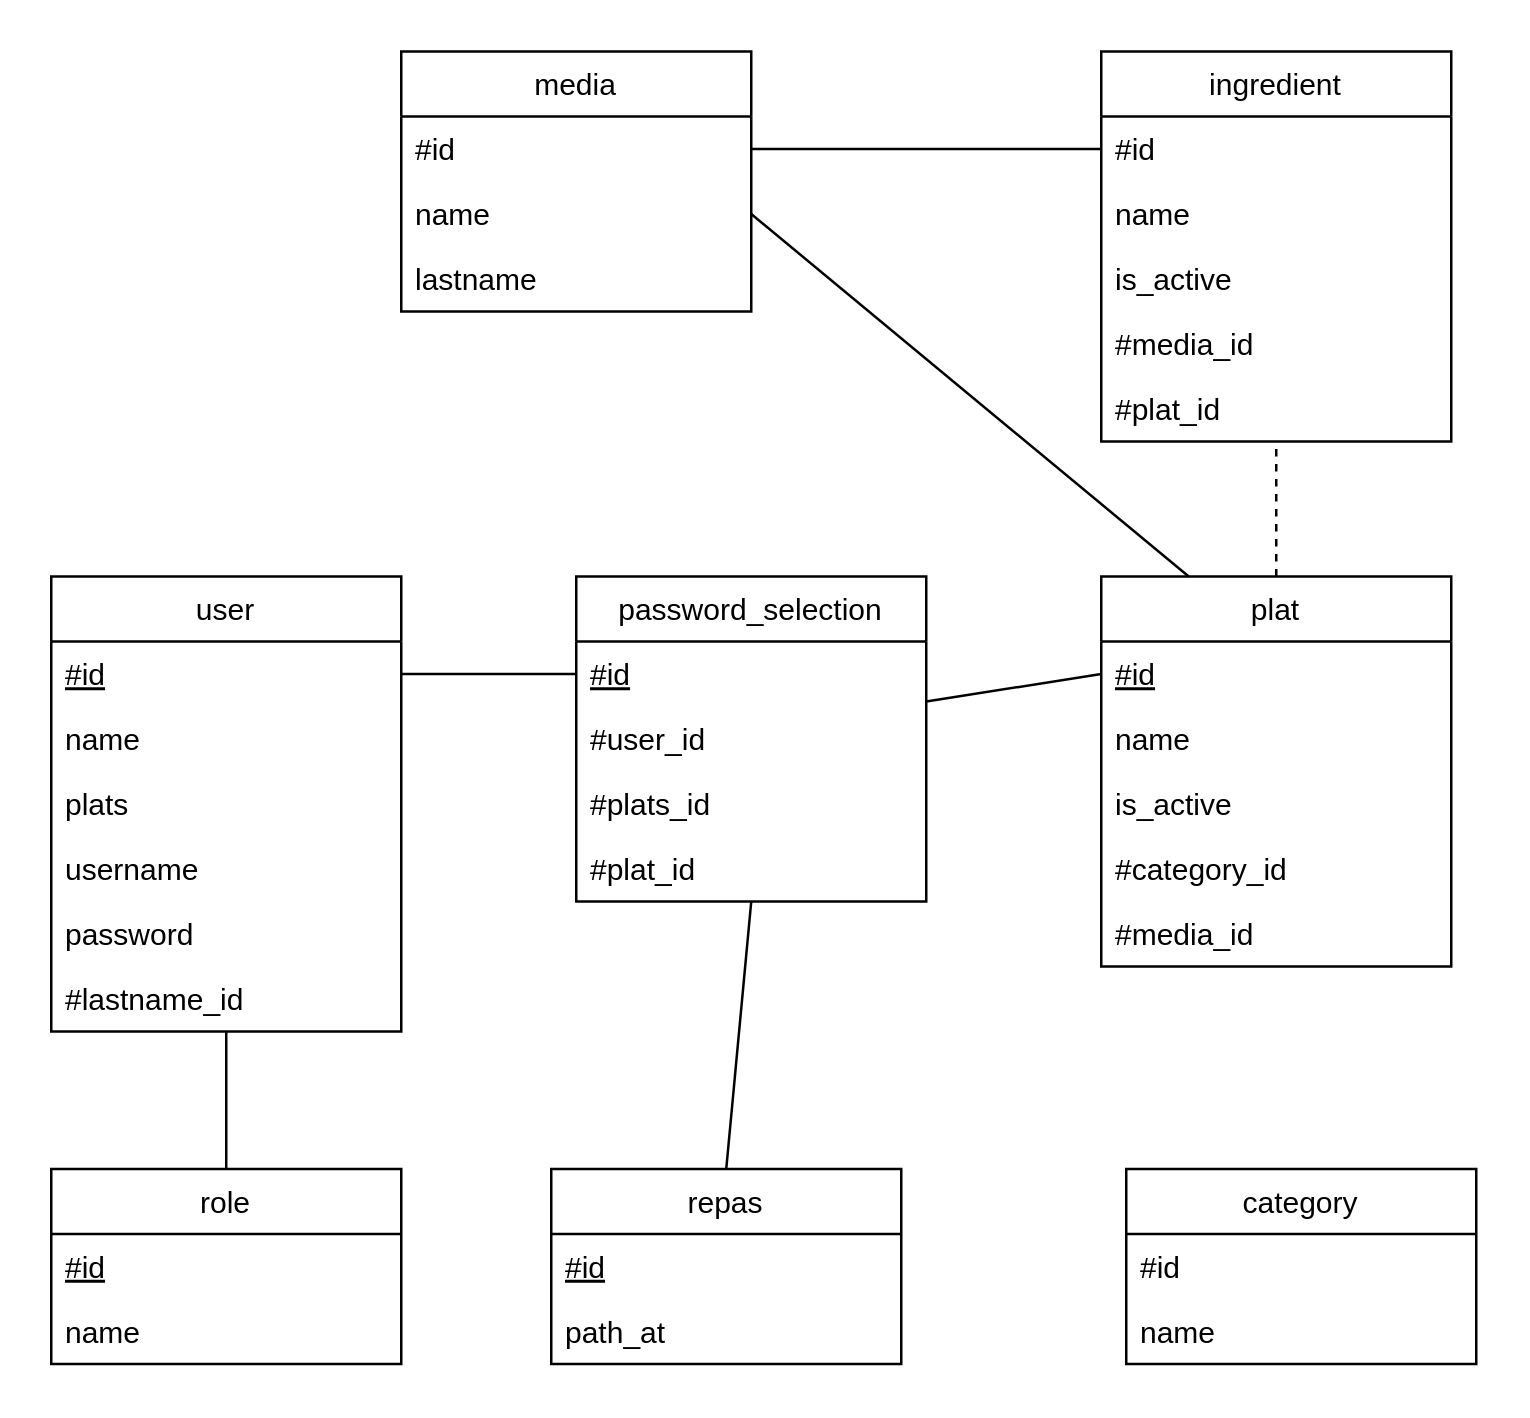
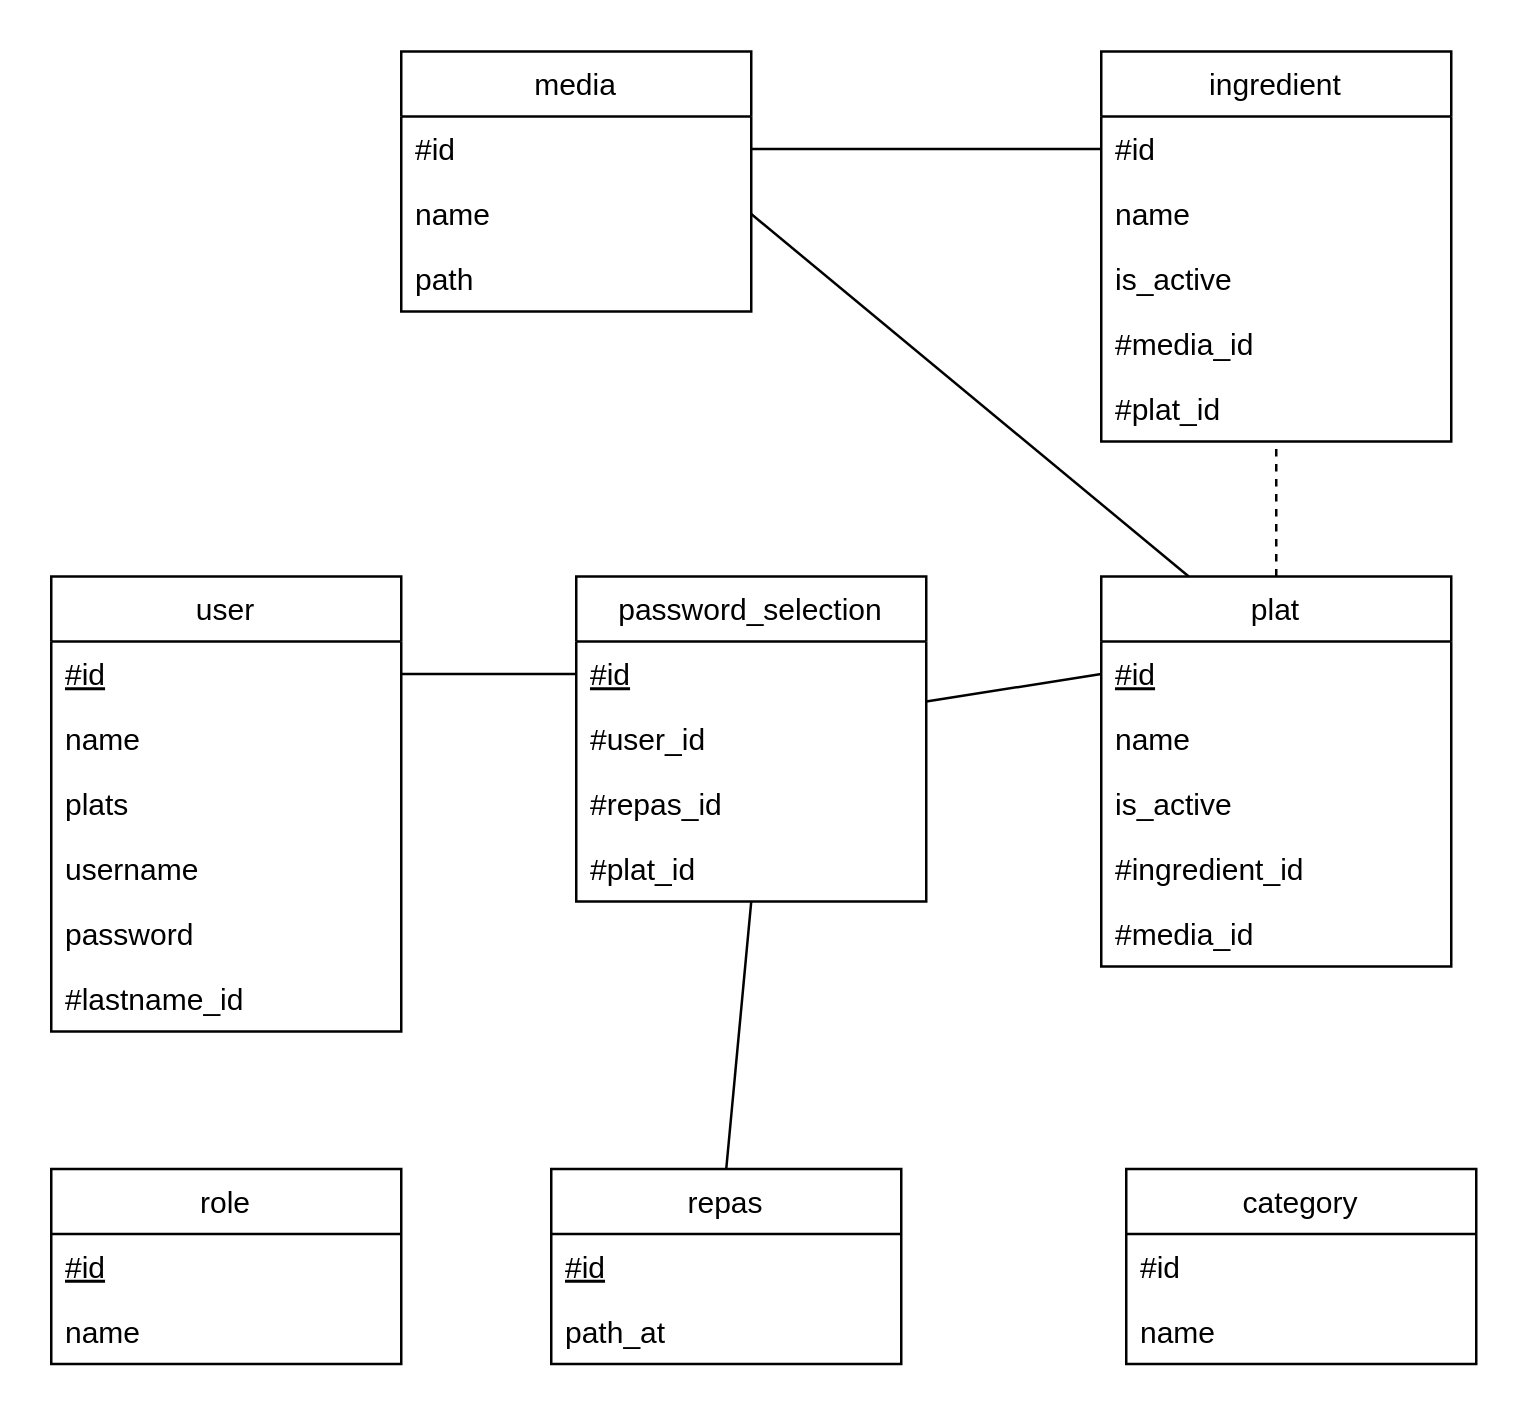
- <mxCell id="43" value="lastname" style="text;strokeColor=none;fillColor=none;align=left;verticalAlign=top;spacingLeft=4;spacingRight=4;overflow=hidden;rotatable=0;points=[[0,0.5],[1,0.5]];portConstraint=eastwest;" vertex="1" parent="40"><mxGeometry y="78" width="140" height="26" as="geometry" /></mxCell>
+ <mxCell id="43" value="path" style="text;strokeColor=none;fillColor=none;align=left;verticalAlign=top;spacingLeft=4;spacingRight=4;overflow=hidden;rotatable=0;points=[[0,0.5],[1,0.5]];portConstraint=eastwest;" vertex="1" parent="40"><mxGeometry y="78" width="140" height="26" as="geometry" /></mxCell>
- <mxCell id="25" value="#plats_id" style="text;strokeColor=none;fillColor=none;align=left;verticalAlign=top;spacingLeft=4;spacingRight=4;overflow=hidden;rotatable=0;points=[[0,0.5],[1,0.5]];portConstraint=eastwest;" vertex="1" parent="22"><mxGeometry y="78" width="140" height="26" as="geometry" /></mxCell>
+ <mxCell id="25" value="#repas_id" style="text;strokeColor=none;fillColor=none;align=left;verticalAlign=top;spacingLeft=4;spacingRight=4;overflow=hidden;rotatable=0;points=[[0,0.5],[1,0.5]];portConstraint=eastwest;" vertex="1" parent="22"><mxGeometry y="78" width="140" height="26" as="geometry" /></mxCell>
- <mxCell id="17" value="#category_id" style="text;strokeColor=none;fillColor=none;align=left;verticalAlign=top;spacingLeft=4;spacingRight=4;overflow=hidden;rotatable=0;points=[[0,0.5],[1,0.5]];portConstraint=eastwest;" vertex="1" parent="13"><mxGeometry y="104" width="140" height="26" as="geometry" /></mxCell>
+ <mxCell id="17" value="#ingredient_id" style="text;strokeColor=none;fillColor=none;align=left;verticalAlign=top;spacingLeft=4;spacingRight=4;overflow=hidden;rotatable=0;points=[[0,0.5],[1,0.5]];portConstraint=eastwest;" vertex="1" parent="13"><mxGeometry y="104" width="140" height="26" as="geometry" /></mxCell>
- <mxCell id="12" value="" style="endArrow=none;html=1;rounded=0;exitX=0.5;exitY=0;exitDx=0;exitDy=0;" edge="1" parent="1" source="9" target="8"><mxGeometry width="50" height="50" relative="1" as="geometry"><mxPoint x="320" y="330" as="sourcePoint" /><mxPoint x="110" y="410" as="targetPoint" /></mxGeometry></mxCell>
